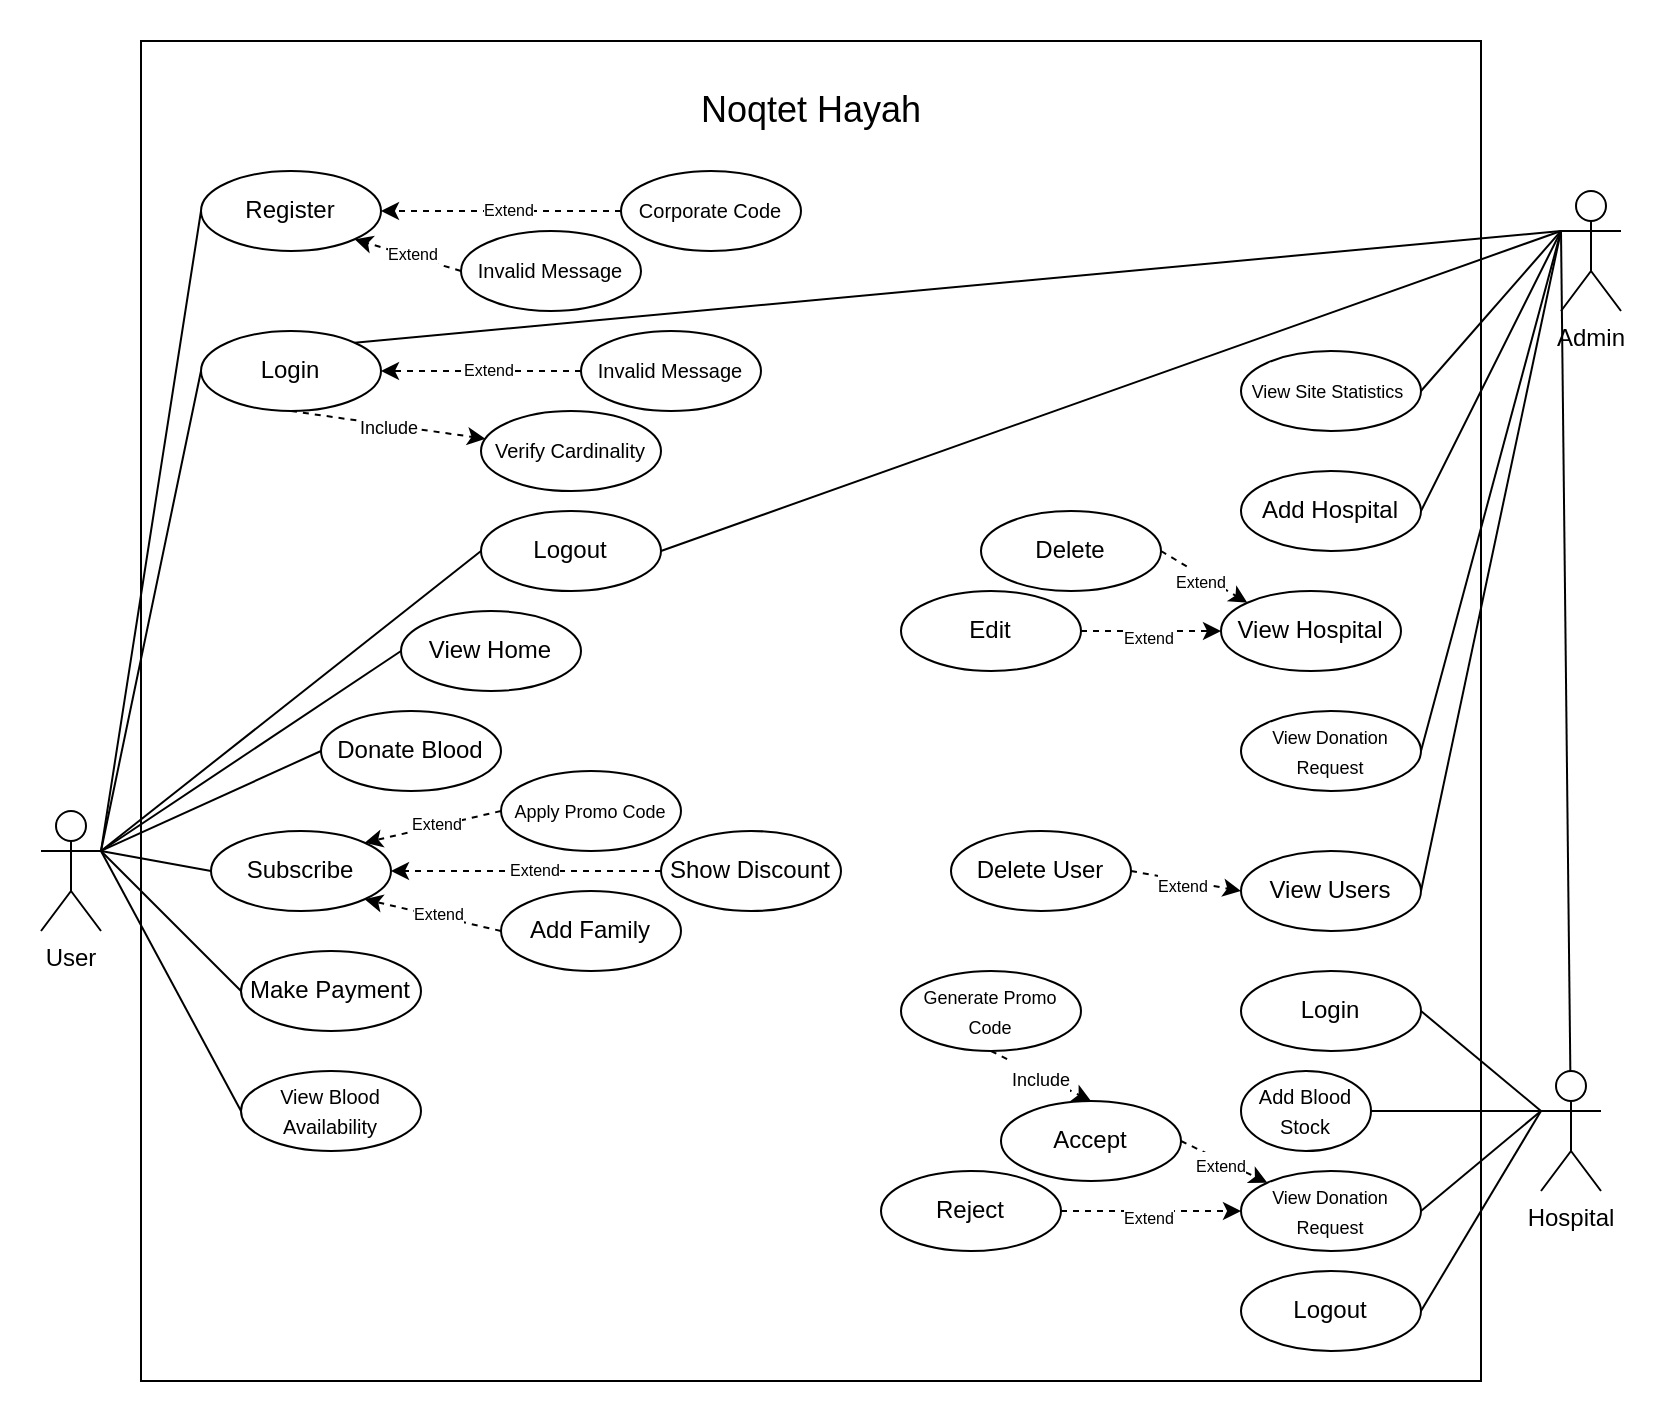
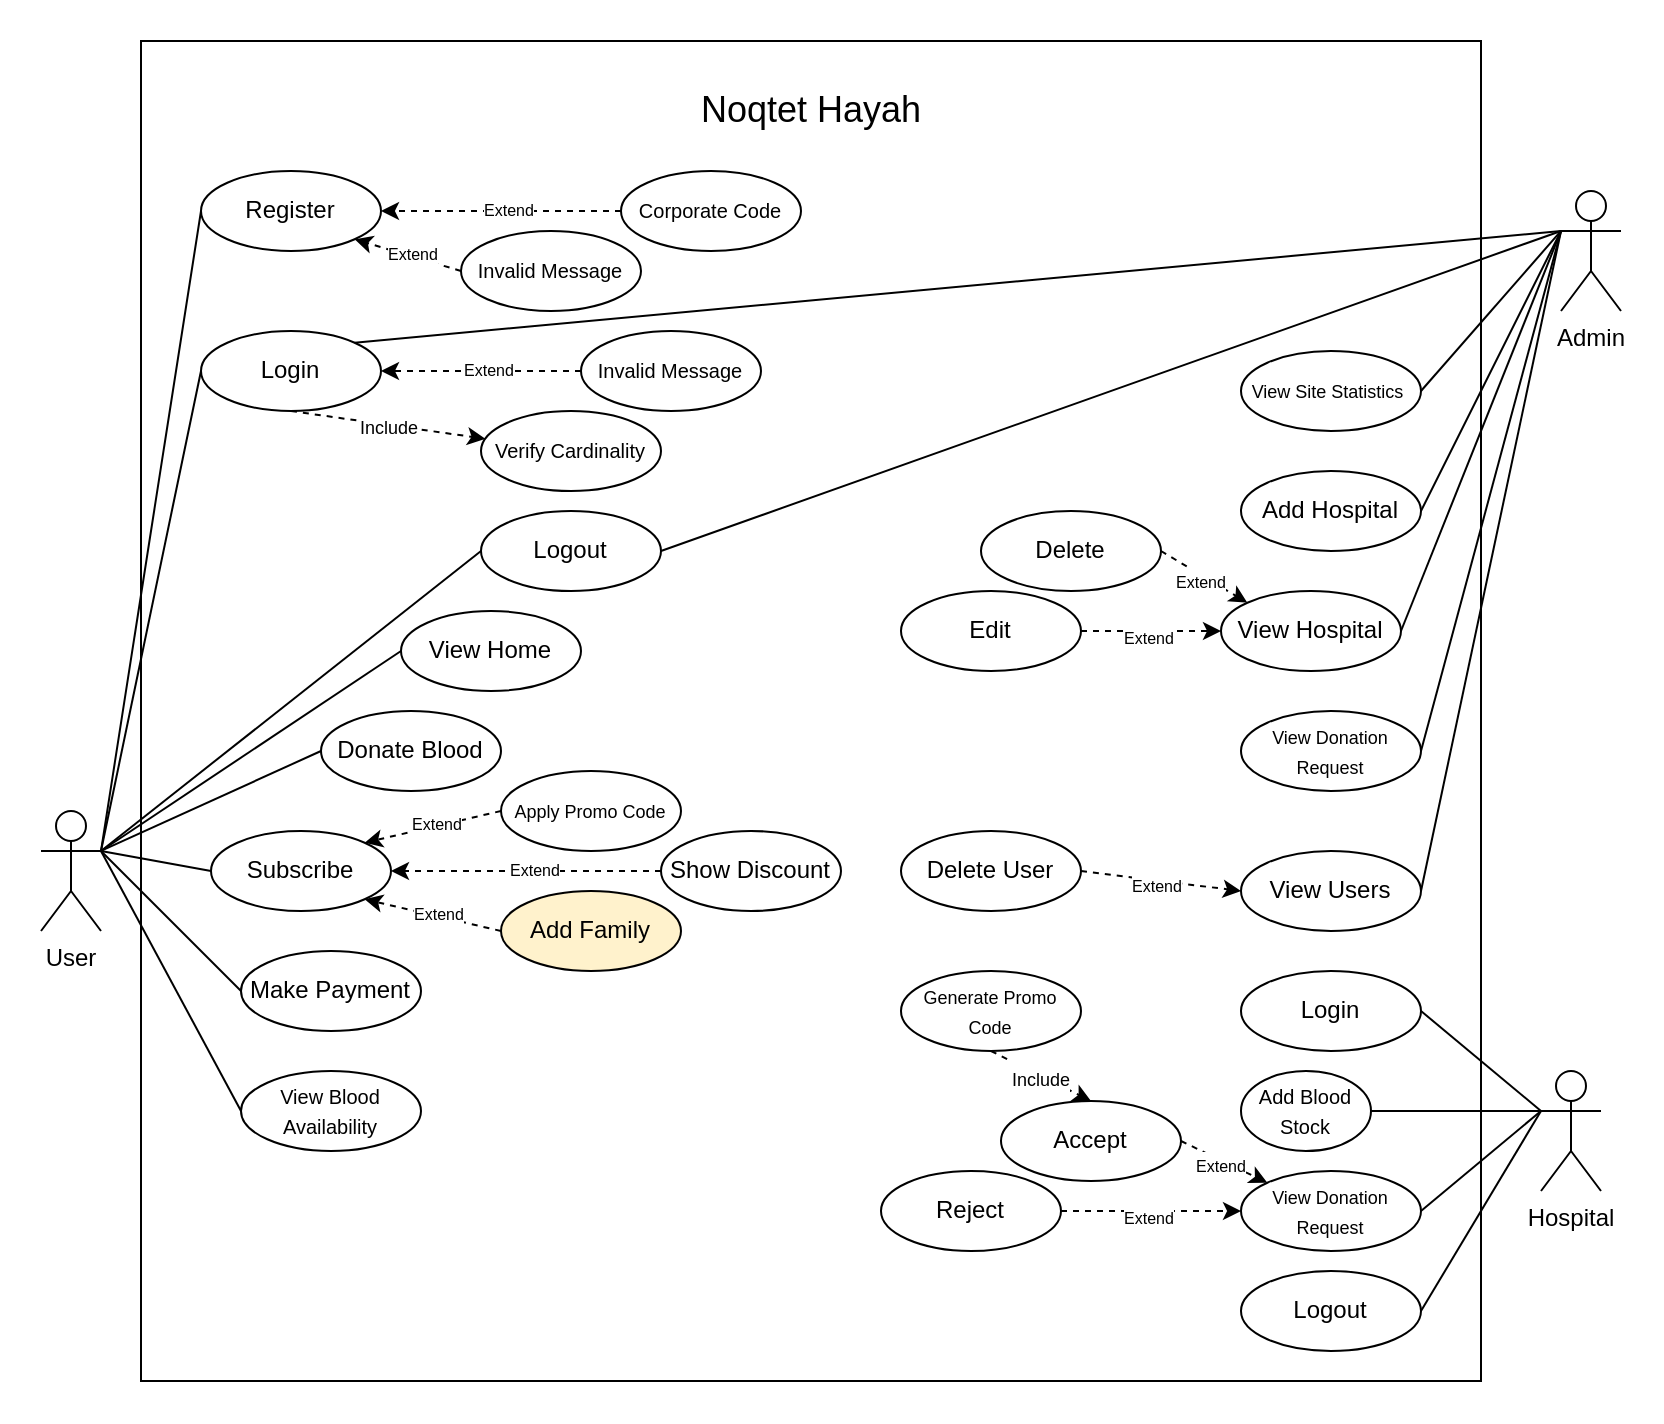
- <mxCell id="79" value="" style="endArrow=none;html=1;rounded=0;exitX=0;exitY=0.333;exitDx=0;exitDy=0;exitPerimeter=0;" edge="1" parent="1" source="7" target="6"><mxGeometry width="50" height="50" relative="1" as="geometry"><mxPoint x="430" y="275" as="sourcePoint" /><mxPoint x="480" y="225" as="targetPoint" /></mxGeometry></mxCell>
+ <mxCell id="79" value="" style="endArrow=none;html=1;rounded=0;exitX=0;exitY=0.333;exitDx=0;exitDy=0;exitPerimeter=0;entryX=1;entryY=0.5;entryDx=0;entryDy=0;" edge="1" parent="1" source="7" target="64"><mxGeometry width="50" height="50" relative="1" as="geometry"><mxPoint x="430" y="275" as="sourcePoint" /><mxPoint x="480" y="225" as="targetPoint" /></mxGeometry></mxCell>
- <mxCell id="73" value="Delete User" style="ellipse;whiteSpace=wrap;html=1;" vertex="1" parent="1"><mxGeometry x="475" y="415" width="90" height="40" as="geometry" /></mxCell>
+ <mxCell id="73" value="Delete User" style="ellipse;whiteSpace=wrap;html=1;" vertex="1" parent="1"><mxGeometry x="450" y="415" width="90" height="40" as="geometry" /></mxCell>
- <mxCell id="25" value="Add Family" style="ellipse;whiteSpace=wrap;html=1;" vertex="1" parent="1"><mxGeometry x="250" y="445" width="90" height="40" as="geometry" /></mxCell>
+ <mxCell id="25" value="Add Family" style="ellipse;whiteSpace=wrap;html=1;fillColor=#fff2cc;" vertex="1" parent="1"><mxGeometry x="250" y="445" width="90" height="40" as="geometry" /></mxCell>
